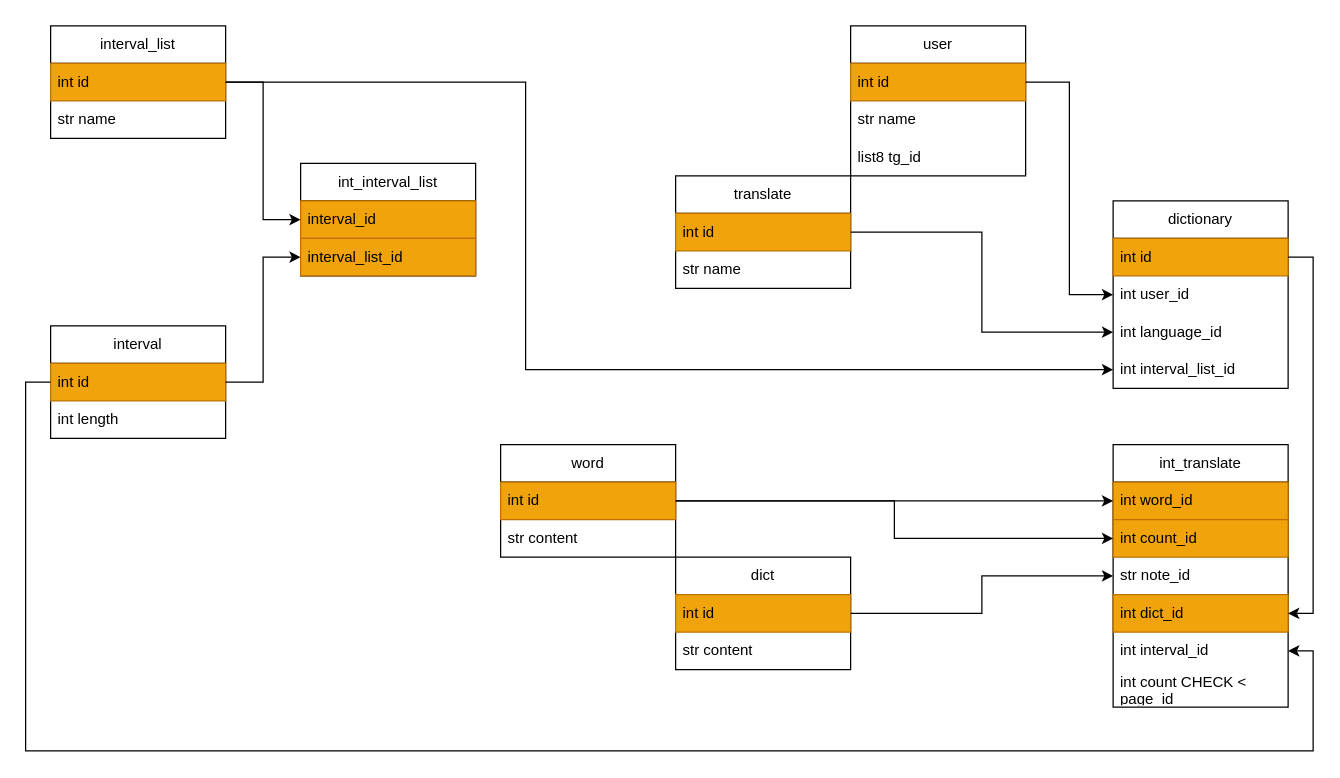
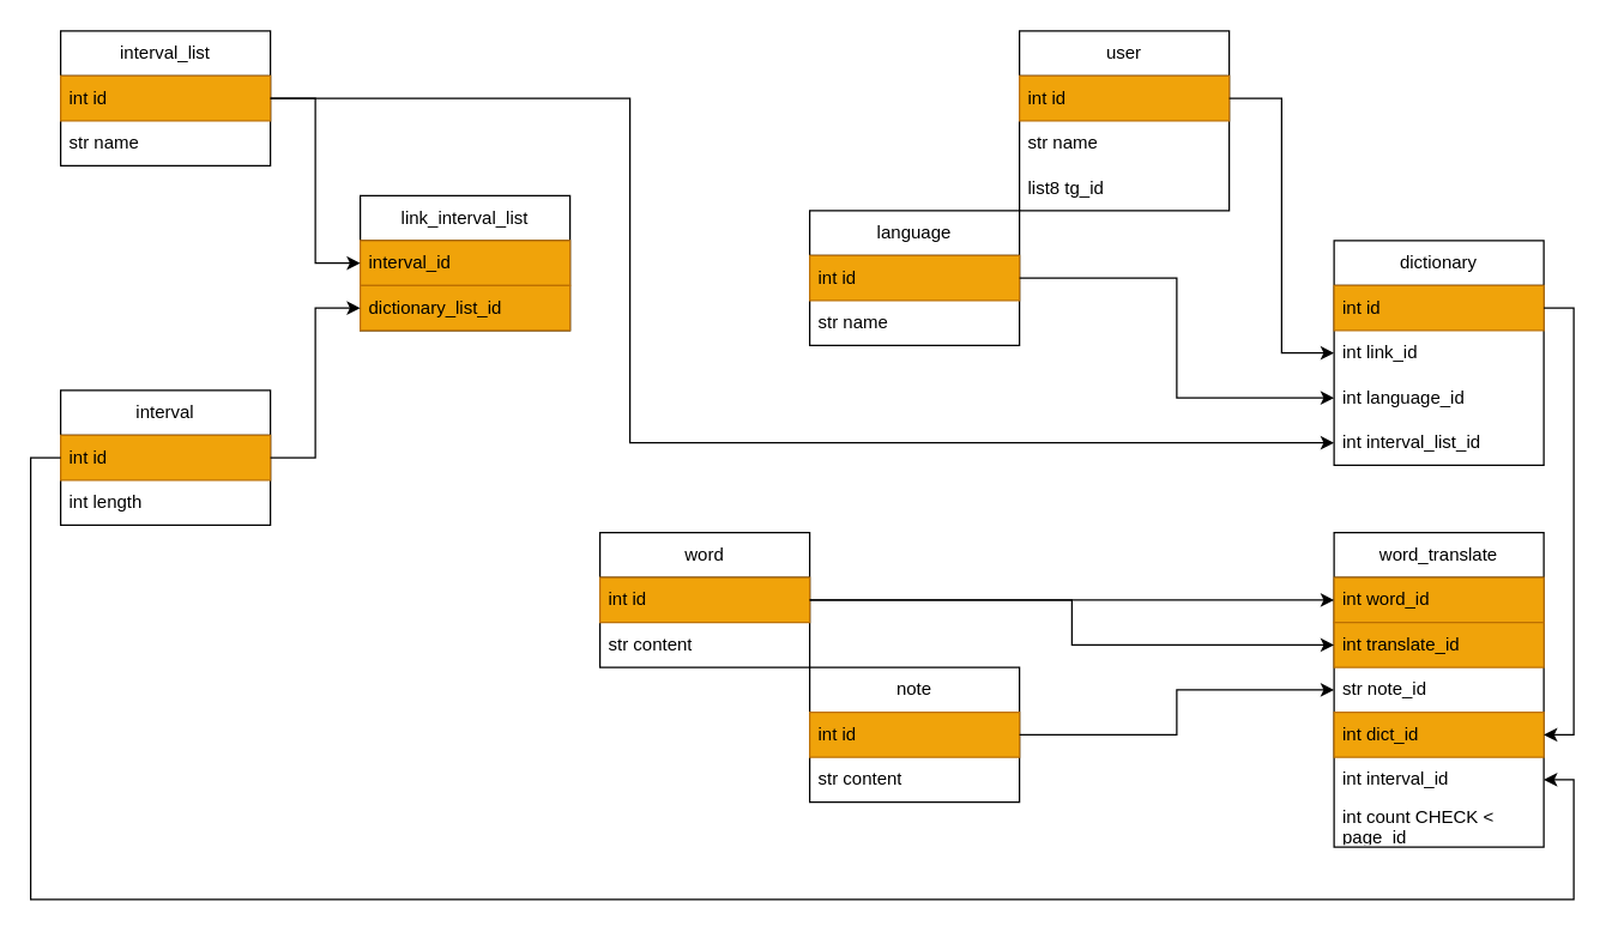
- <mxCell id="11" value="int_interval_list" style="swimlane;fontStyle=0;childLayout=stackLayout;horizontal=1;startSize=30;horizontalStack=0;resizeParent=1;resizeParentMax=0;resizeLast=0;collapsible=1;marginBottom=0;whiteSpace=wrap;html=1;" parent="1" vertex="1"><mxGeometry x="240" y="130" width="140" height="90" as="geometry" /></mxCell>
+ <mxCell id="11" value="link_interval_list" style="swimlane;fontStyle=0;childLayout=stackLayout;horizontal=1;startSize=30;horizontalStack=0;resizeParent=1;resizeParentMax=0;resizeLast=0;collapsible=1;marginBottom=0;whiteSpace=wrap;html=1;" parent="1" vertex="1"><mxGeometry x="240" y="130" width="140" height="90" as="geometry" /></mxCell>
- <mxCell id="23" value="translate" style="swimlane;fontStyle=0;childLayout=stackLayout;horizontal=1;startSize=30;horizontalStack=0;resizeParent=1;resizeParentMax=0;resizeLast=0;collapsible=1;marginBottom=0;whiteSpace=wrap;html=1;" parent="1" vertex="1"><mxGeometry x="540" y="140" width="140" height="90" as="geometry" /></mxCell>
+ <mxCell id="23" value="language" style="swimlane;fontStyle=0;childLayout=stackLayout;horizontal=1;startSize=30;horizontalStack=0;resizeParent=1;resizeParentMax=0;resizeLast=0;collapsible=1;marginBottom=0;whiteSpace=wrap;html=1;" parent="1" vertex="1"><mxGeometry x="540" y="140" width="140" height="90" as="geometry" /></mxCell>
- <mxCell id="13" value="interval_list_id" style="text;strokeColor=#BD7000;fillColor=#f0a30a;align=left;verticalAlign=middle;spacingLeft=4;spacingRight=4;overflow=hidden;points=[[0,0.5],[1,0.5]];portConstraint=eastwest;rotatable=0;whiteSpace=wrap;html=1;fontColor=#000000;" parent="11" vertex="1"><mxGeometry y="60" width="140" height="30" as="geometry" /></mxCell>
+ <mxCell id="13" value="dictionary_list_id" style="text;strokeColor=#BD7000;fillColor=#f0a30a;align=left;verticalAlign=middle;spacingLeft=4;spacingRight=4;overflow=hidden;points=[[0,0.5],[1,0.5]];portConstraint=eastwest;rotatable=0;whiteSpace=wrap;html=1;fontColor=#000000;" parent="11" vertex="1"><mxGeometry y="60" width="140" height="30" as="geometry" /></mxCell>
- <mxCell id="16" value="int user_id" style="text;strokeColor=none;fillColor=none;align=left;verticalAlign=middle;spacingLeft=4;spacingRight=4;overflow=hidden;points=[[0,0.5],[1,0.5]];portConstraint=eastwest;rotatable=0;whiteSpace=wrap;html=1;" parent="14" vertex="1"><mxGeometry y="60" width="140" height="30" as="geometry" /></mxCell>
+ <mxCell id="16" value="int link_id" style="text;strokeColor=none;fillColor=none;align=left;verticalAlign=middle;spacingLeft=4;spacingRight=4;overflow=hidden;points=[[0,0.5],[1,0.5]];portConstraint=eastwest;rotatable=0;whiteSpace=wrap;html=1;" parent="14" vertex="1"><mxGeometry y="60" width="140" height="30" as="geometry" /></mxCell>
- <mxCell id="28" value="int_translate" style="swimlane;fontStyle=0;childLayout=stackLayout;horizontal=1;startSize=30;horizontalStack=0;resizeParent=1;resizeParentMax=0;resizeLast=0;collapsible=1;marginBottom=0;whiteSpace=wrap;html=1;" parent="1" vertex="1"><mxGeometry x="890" y="355" width="140" height="210" as="geometry"><mxRectangle x="640" y="375" width="130" height="30" as="alternateBounds" /></mxGeometry></mxCell>
+ <mxCell id="28" value="word_translate" style="swimlane;fontStyle=0;childLayout=stackLayout;horizontal=1;startSize=30;horizontalStack=0;resizeParent=1;resizeParentMax=0;resizeLast=0;collapsible=1;marginBottom=0;whiteSpace=wrap;html=1;" parent="1" vertex="1"><mxGeometry x="890" y="355" width="140" height="210" as="geometry"><mxRectangle x="640" y="375" width="130" height="30" as="alternateBounds" /></mxGeometry></mxCell>
- <mxCell id="30" value="int count_id" style="text;align=left;verticalAlign=middle;spacingLeft=4;spacingRight=4;overflow=hidden;points=[[0,0.5],[1,0.5]];portConstraint=eastwest;rotatable=0;whiteSpace=wrap;html=1;fillColor=#f0a30a;fontColor=#000000;strokeColor=#BD7000;" parent="28" vertex="1"><mxGeometry y="60" width="140" height="30" as="geometry" /></mxCell>
+ <mxCell id="30" value="int translate_id" style="text;align=left;verticalAlign=middle;spacingLeft=4;spacingRight=4;overflow=hidden;points=[[0,0.5],[1,0.5]];portConstraint=eastwest;rotatable=0;whiteSpace=wrap;html=1;fillColor=#f0a30a;fontColor=#000000;strokeColor=#BD7000;" parent="28" vertex="1"><mxGeometry y="60" width="140" height="30" as="geometry" /></mxCell>
- <mxCell id="37" value="dict" style="swimlane;fontStyle=0;childLayout=stackLayout;horizontal=1;startSize=30;horizontalStack=0;resizeParent=1;resizeParentMax=0;resizeLast=0;collapsible=1;marginBottom=0;whiteSpace=wrap;html=1;" parent="1" vertex="1"><mxGeometry x="540" y="445" width="140" height="90" as="geometry" /></mxCell>
+ <mxCell id="37" value="note" style="swimlane;fontStyle=0;childLayout=stackLayout;horizontal=1;startSize=30;horizontalStack=0;resizeParent=1;resizeParentMax=0;resizeLast=0;collapsible=1;marginBottom=0;whiteSpace=wrap;html=1;" parent="1" vertex="1"><mxGeometry x="540" y="445" width="140" height="90" as="geometry" /></mxCell>
